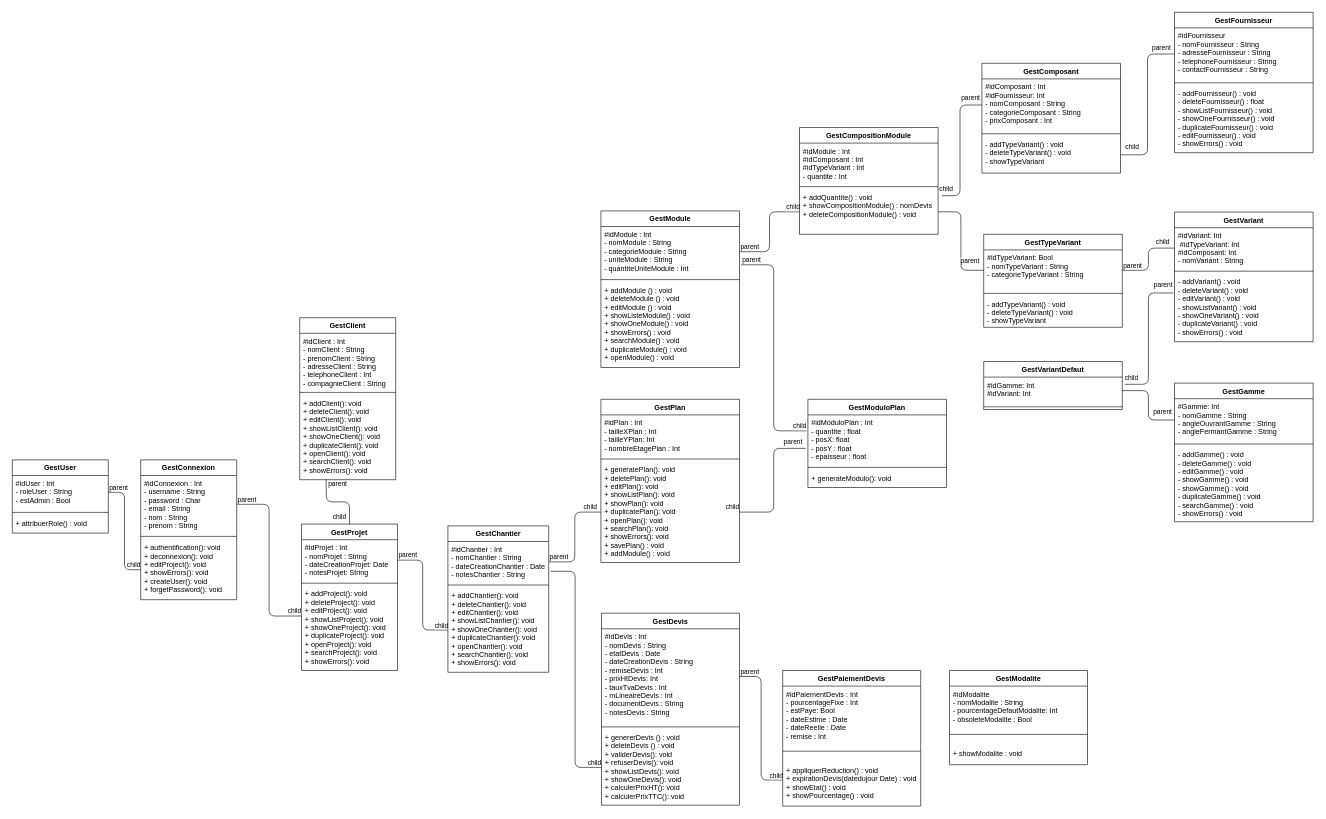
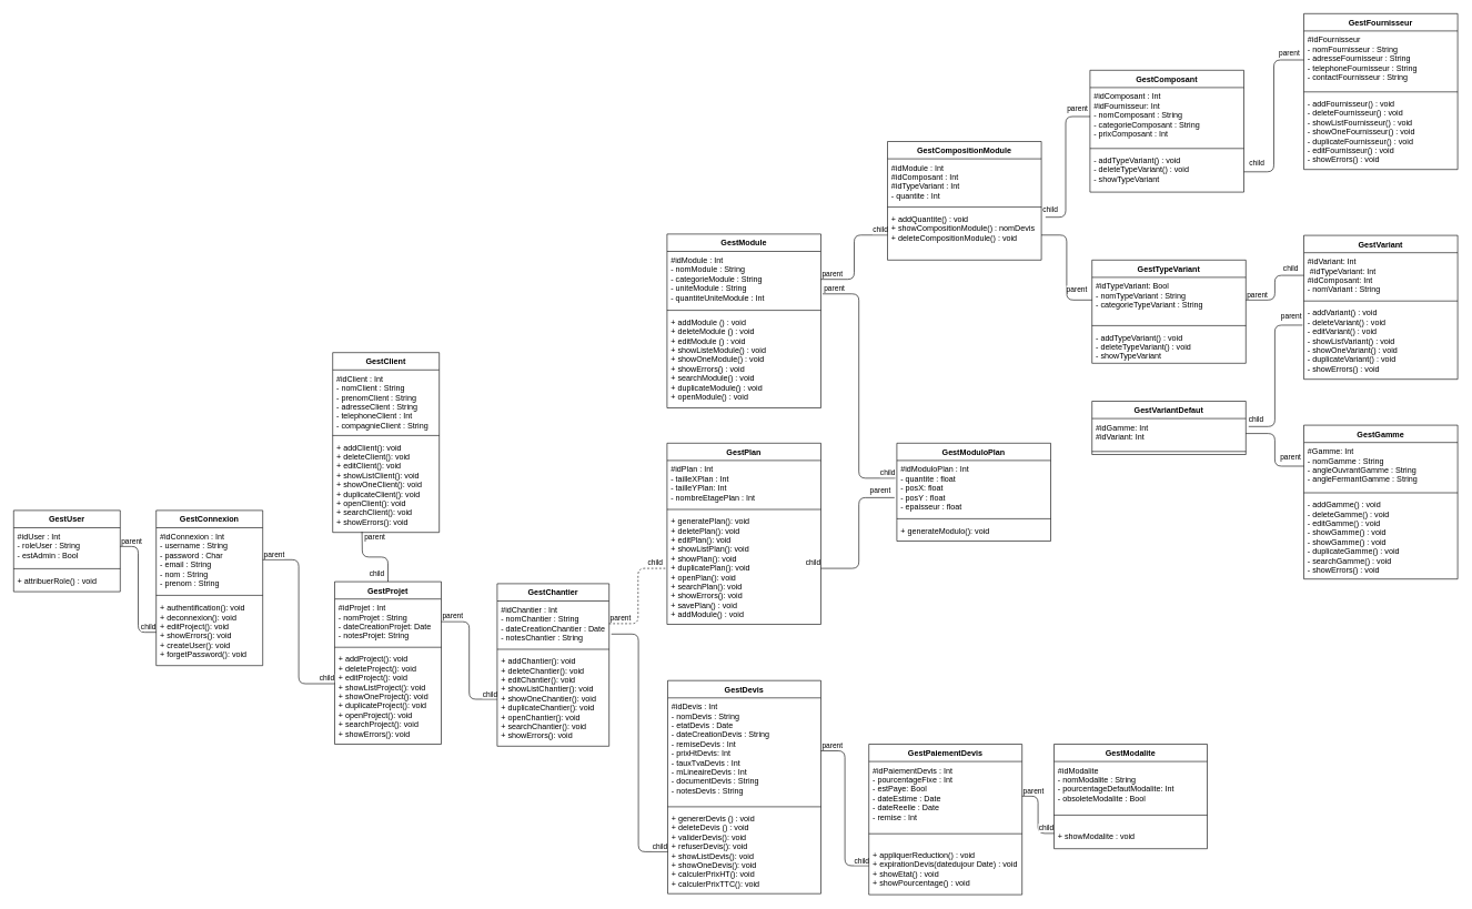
- <mxCell id="96" value="- addFournisseur() : void&#10;- deleteFournisseur() : float&#10;- showListFournisseur() : void&#10;- showOneFournisseur() : void&#10;- duplicateFournisseur() : void&#10;- editFournisseur() : void&#10;- showErrors() : void" style="text;strokeColor=none;fillColor=none;align=left;verticalAlign=top;spacingLeft=4;spacingRight=4;overflow=hidden;rotatable=0;points=[[0,0.5],[1,0.5]];portConstraint=eastwest;" vertex="1" parent="93"><mxGeometry y="122" width="231" height="112" as="geometry" /></mxCell>
+ <mxCell id="96" value="- addFournisseur() : void&#10;- deleteFournisseur() : void&#10;- showListFournisseur() : void&#10;- showOneFournisseur() : void&#10;- duplicateFournisseur() : void&#10;- editFournisseur() : void&#10;- showErrors() : void" style="text;strokeColor=none;fillColor=none;align=left;verticalAlign=top;spacingLeft=4;spacingRight=4;overflow=hidden;rotatable=0;points=[[0,0.5],[1,0.5]];portConstraint=eastwest;" vertex="1" parent="93"><mxGeometry y="122" width="231" height="112" as="geometry" /></mxCell>
- <mxCell id="14" value="" style="endArrow=none;html=1;edgeStyle=orthogonalEdgeStyle;exitX=1;exitY=0.5;exitDx=0;exitDy=0;entryX=0;entryY=0.5;entryDx=0;entryDy=0;" edge="1" parent="1" source="62" target="72"><mxGeometry relative="1" as="geometry"><mxPoint x="1022" y="905" as="sourcePoint" /><mxPoint x="1182" y="905" as="targetPoint" /></mxGeometry></mxCell>
+ <mxCell id="14" value="" style="endArrow=none;html=1;edgeStyle=orthogonalEdgeStyle;exitX=1;exitY=0.5;exitDx=0;exitDy=0;entryX=0;entryY=0.5;entryDx=0;entryDy=0;dashed=1;" edge="1" parent="1" source="62" target="72"><mxGeometry relative="1" as="geometry"><mxPoint x="1022" y="905" as="sourcePoint" /><mxPoint x="1182" y="905" as="targetPoint" /></mxGeometry></mxCell>
+ <mxCell id="24" value="" style="endArrow=none;html=1;edgeStyle=orthogonalEdgeStyle;exitX=1;exitY=0.5;exitDx=0;exitDy=0;" edge="1" parent="1" source="114" target="120"><mxGeometry relative="1" as="geometry"><mxPoint x="1313" y="915" as="sourcePoint" /><mxPoint x="1473" y="915" as="targetPoint" /></mxGeometry></mxCell>
+ <mxCell id="25" value="parent" style="edgeLabel;resizable=0;html=1;align=left;verticalAlign=bottom;" connectable="0" vertex="1" parent="24"><mxGeometry x="-1" relative="1" as="geometry" /></mxCell>
+ <mxCell id="26" value="child" style="edgeLabel;resizable=0;html=1;align=right;verticalAlign=bottom;" connectable="0" vertex="1" parent="24"><mxGeometry x="1" relative="1" as="geometry" /></mxCell>
